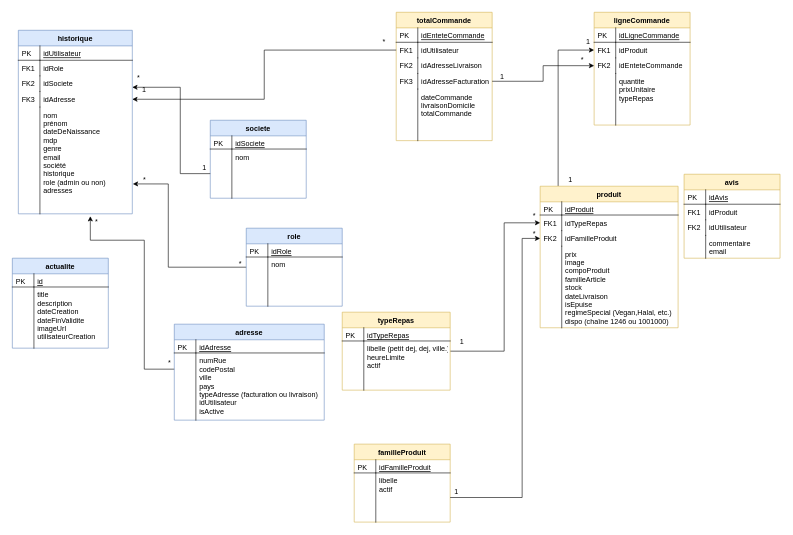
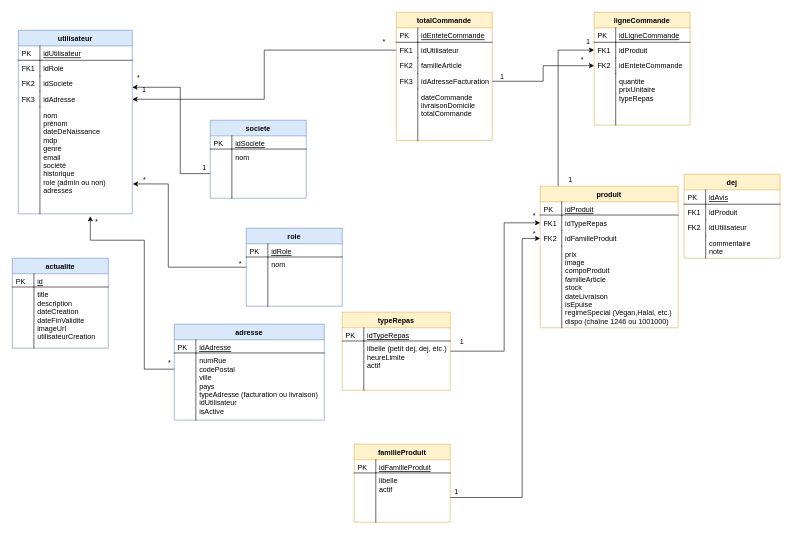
- <mxCell id="2" value="historique" style="swimlane;fontStyle=1;childLayout=stackLayout;horizontal=1;startSize=26;horizontalStack=0;resizeParent=1;resizeLast=0;collapsible=1;marginBottom=0;rounded=0;shadow=0;strokeWidth=1;fillColor=#dae8fc;strokeColor=#6c8ebf;" parent="1" vertex="1"><mxGeometry x="30" y="50" width="190" height="306" as="geometry"><mxRectangle x="20" y="80" width="160" height="26" as="alternateBounds" /></mxGeometry></mxCell>
+ <mxCell id="2" value="utilisateur" style="swimlane;fontStyle=1;childLayout=stackLayout;horizontal=1;startSize=26;horizontalStack=0;resizeParent=1;resizeLast=0;collapsible=1;marginBottom=0;rounded=0;shadow=0;strokeWidth=1;fillColor=#dae8fc;strokeColor=#6c8ebf;" parent="1" vertex="1"><mxGeometry x="30" y="50" width="190" height="306" as="geometry"><mxRectangle x="20" y="80" width="160" height="26" as="alternateBounds" /></mxGeometry></mxCell>
- <mxCell id="18" value="idAdresseLivraison" style="shape=partialRectangle;top=0;left=0;right=0;bottom=0;align=left;verticalAlign=top;fillColor=none;spacingLeft=40;spacingRight=4;overflow=hidden;rotatable=0;points=[[0,0.5],[1,0.5]];portConstraint=eastwest;dropTarget=0;rounded=0;shadow=0;strokeWidth=1;" parent="13" vertex="1"><mxGeometry y="76" width="160" height="26" as="geometry" /></mxCell>
+ <mxCell id="18" value="familleArticle" style="shape=partialRectangle;top=0;left=0;right=0;bottom=0;align=left;verticalAlign=top;fillColor=none;spacingLeft=40;spacingRight=4;overflow=hidden;rotatable=0;points=[[0,0.5],[1,0.5]];portConstraint=eastwest;dropTarget=0;rounded=0;shadow=0;strokeWidth=1;" parent="13" vertex="1"><mxGeometry y="76" width="160" height="26" as="geometry" /></mxCell>
- <mxCell id="78" value="avis" style="swimlane;fontStyle=1;childLayout=stackLayout;horizontal=1;startSize=26;horizontalStack=0;resizeParent=1;resizeLast=0;collapsible=1;marginBottom=0;rounded=0;shadow=0;strokeWidth=1;fillColor=#fff2cc;strokeColor=#d6b656;" vertex="1" parent="1"><mxGeometry x="1140" y="290" width="160" height="140" as="geometry"><mxRectangle x="260" y="80" width="160" height="26" as="alternateBounds" /></mxGeometry></mxCell>
+ <mxCell id="78" value="dej" style="swimlane;fontStyle=1;childLayout=stackLayout;horizontal=1;startSize=26;horizontalStack=0;resizeParent=1;resizeLast=0;collapsible=1;marginBottom=0;rounded=0;shadow=0;strokeWidth=1;fillColor=#fff2cc;strokeColor=#d6b656;" vertex="1" parent="1"><mxGeometry x="1140" y="290" width="160" height="140" as="geometry"><mxRectangle x="260" y="80" width="160" height="26" as="alternateBounds" /></mxGeometry></mxCell>
- <mxCell id="85" value="commentaire&#10;email" style="shape=partialRectangle;top=0;left=0;right=0;bottom=0;align=left;verticalAlign=top;fillColor=none;spacingLeft=40;spacingRight=4;overflow=hidden;rotatable=0;points=[[0,0.5],[1,0.5]];portConstraint=eastwest;dropTarget=0;rounded=0;shadow=0;strokeWidth=1;" vertex="1" parent="78"><mxGeometry y="102" width="160" height="38" as="geometry" /></mxCell>
+ <mxCell id="85" value="commentaire&#10;note" style="shape=partialRectangle;top=0;left=0;right=0;bottom=0;align=left;verticalAlign=top;fillColor=none;spacingLeft=40;spacingRight=4;overflow=hidden;rotatable=0;points=[[0,0.5],[1,0.5]];portConstraint=eastwest;dropTarget=0;rounded=0;shadow=0;strokeWidth=1;" vertex="1" parent="78"><mxGeometry y="102" width="160" height="38" as="geometry" /></mxCell>
- <mxCell id="38" value="libelle (petit dej, dej, ville.)&#10;heureLimite&#10;actif" style="shape=partialRectangle;top=0;left=0;right=0;bottom=0;align=left;verticalAlign=top;fillColor=none;spacingLeft=40;spacingRight=4;overflow=hidden;rotatable=0;points=[[0,0.5],[1,0.5]];portConstraint=eastwest;dropTarget=0;rounded=0;shadow=0;strokeWidth=1;" parent="35" vertex="1"><mxGeometry y="48" width="180" height="82" as="geometry" /></mxCell>
+ <mxCell id="38" value="libelle (petit dej, dej, etc.)&#10;heureLimite&#10;actif" style="shape=partialRectangle;top=0;left=0;right=0;bottom=0;align=left;verticalAlign=top;fillColor=none;spacingLeft=40;spacingRight=4;overflow=hidden;rotatable=0;points=[[0,0.5],[1,0.5]];portConstraint=eastwest;dropTarget=0;rounded=0;shadow=0;strokeWidth=1;" parent="35" vertex="1"><mxGeometry y="48" width="180" height="82" as="geometry" /></mxCell>
